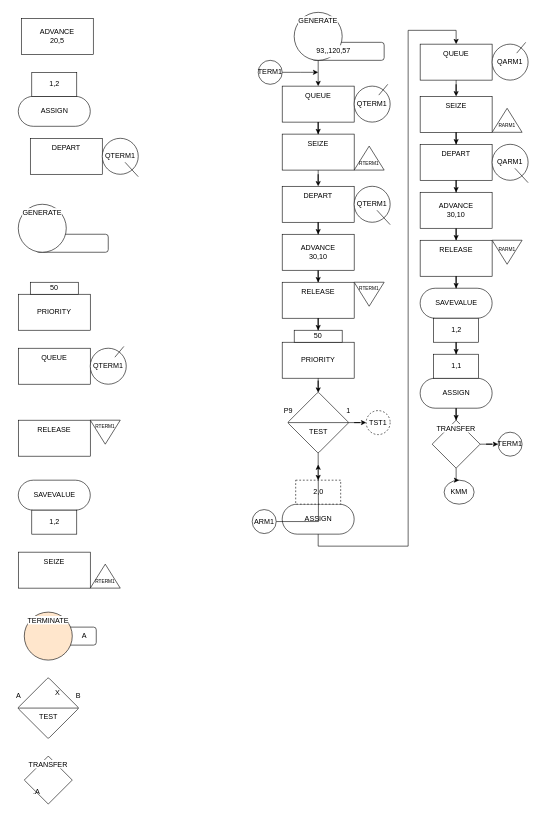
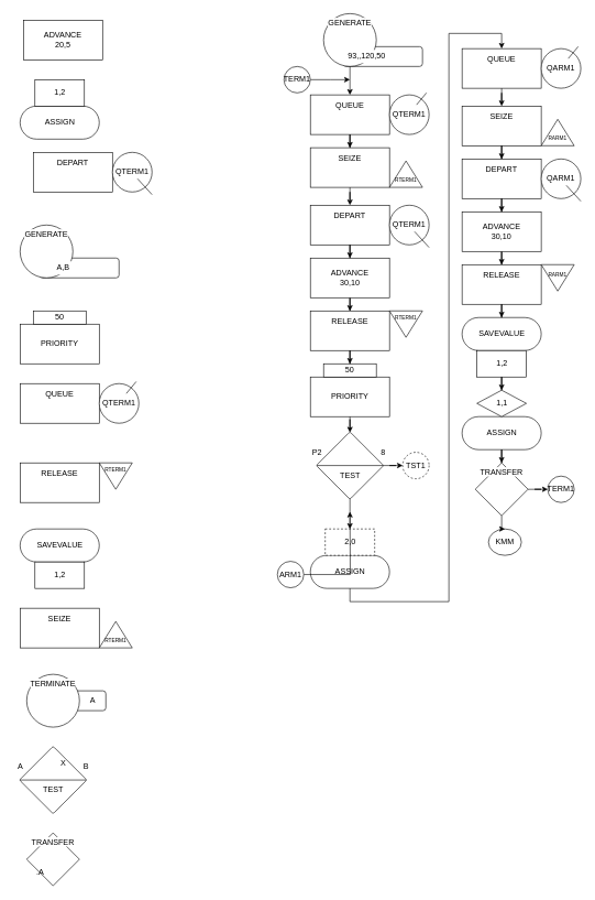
- <mxCell id="46" value="93,,120,57" style="text;html=1;align=center;verticalAlign=middle;resizable=0;points=[];autosize=1;strokeColor=none;fillColor=default;labelBackgroundColor=none;" parent="43" vertex="1"><mxGeometry x="30" y="55" width="70" height="20" as="geometry" /></mxCell>
+ <mxCell id="46" value="93,,120,50" style="text;html=1;align=center;verticalAlign=middle;resizable=0;points=[];autosize=1;strokeColor=none;fillColor=default;labelBackgroundColor=none;" parent="43" vertex="1"><mxGeometry x="30" y="55" width="70" height="20" as="geometry" /></mxCell>
+ <mxCell id="35" value="A,B" style="text;html=1;align=center;verticalAlign=middle;resizable=0;points=[];autosize=1;strokeColor=none;fillColor=default;" parent="32" vertex="1"><mxGeometry x="50" y="55" width="30" height="20" as="geometry" /></mxCell>
- <mxCell id="107" value="1,1" style="rounded=0;whiteSpace=wrap;html=1;" vertex="1" parent="105"><mxGeometry x="22.5" width="75" height="40" as="geometry" /></mxCell>
+ <mxCell id="107" value="1,1" style="rhombus;whiteSpace=wrap;html=1;" vertex="1" parent="105"><mxGeometry x="22.5" width="75" height="40" as="geometry" /></mxCell>
- <mxCell id="74" value="P9" style="text;html=1;align=center;verticalAlign=middle;resizable=0;points=[];autosize=1;strokeColor=none;fillColor=none;fontSize=12;" vertex="1" parent="71"><mxGeometry x="-5" y="20" width="30" height="20" as="geometry" /></mxCell>
+ <mxCell id="74" value="P2" style="text;html=1;align=center;verticalAlign=middle;resizable=0;points=[];autosize=1;strokeColor=none;fillColor=none;fontSize=12;" vertex="1" parent="71"><mxGeometry x="-5" y="20" width="30" height="20" as="geometry" /></mxCell>
- <mxCell id="75" value="1" style="text;html=1;align=center;verticalAlign=middle;resizable=0;points=[];autosize=1;strokeColor=none;fillColor=none;fontSize=12;" vertex="1" parent="71"><mxGeometry x="100" y="20" width="20" height="20" as="geometry" /></mxCell>
+ <mxCell id="75" value="8" style="text;html=1;align=center;verticalAlign=middle;resizable=0;points=[];autosize=1;strokeColor=none;fillColor=none;fontSize=12;" vertex="1" parent="71"><mxGeometry x="100" y="20" width="20" height="20" as="geometry" /></mxCell>
- <mxCell id="38" value="TERMINATE" style="ellipse;whiteSpace=wrap;html=1;aspect=fixed;verticalAlign=top;labelBackgroundColor=default;fillColor=#ffe6cc;" parent="36" vertex="1"><mxGeometry width="80" height="80" as="geometry" /></mxCell>
+ <mxCell id="38" value="TERMINATE" style="ellipse;whiteSpace=wrap;html=1;aspect=fixed;verticalAlign=top;labelBackgroundColor=default;" parent="36" vertex="1"><mxGeometry width="80" height="80" as="geometry" /></mxCell>
